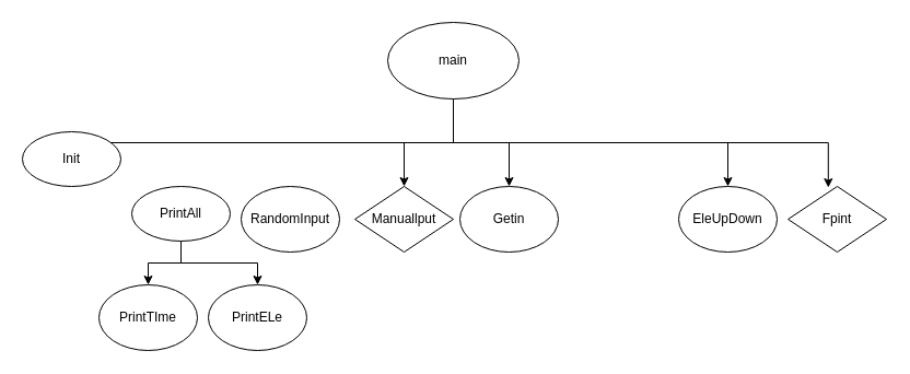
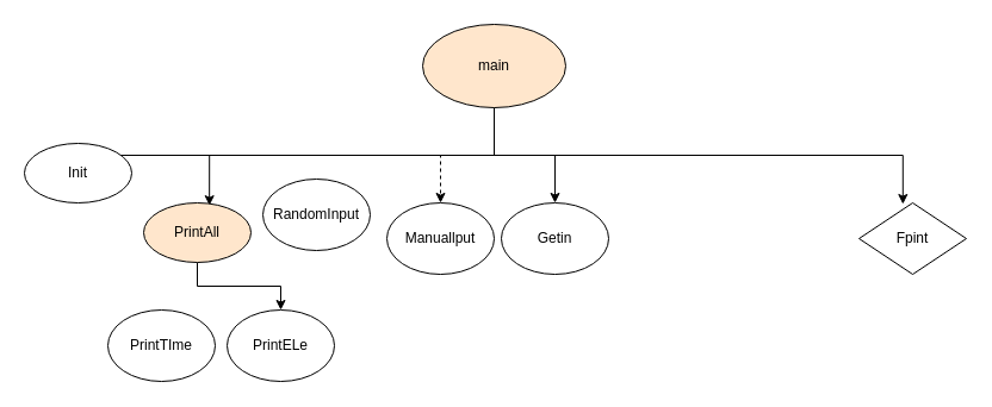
- <mxCell id="8" value="main" style="ellipse;whiteSpace=wrap;html=1;" parent="1" vertex="1"><mxGeometry x="354" y="20" width="120" height="70" as="geometry" /></mxCell>
+ <mxCell id="8" value="main" style="ellipse;whiteSpace=wrap;html=1;fillColor=#ffe6cc;" parent="1" vertex="1"><mxGeometry x="354" y="20" width="120" height="70" as="geometry" /></mxCell>
- <mxCell id="4" style="edgeStyle=orthogonalEdgeStyle;rounded=0;orthogonalLoop=1;jettySize=auto;html=1;entryX=0.5;entryY=0;entryDx=0;entryDy=0;" parent="1" source="8" target="14" edge="1"><mxGeometry relative="1" as="geometry" /></mxCell>
+ <mxCell id="4" style="edgeStyle=orthogonalEdgeStyle;rounded=0;orthogonalLoop=1;jettySize=auto;html=1;entryX=0.5;entryY=0;entryDx=0;entryDy=0;dashed=1;" parent="1" source="8" target="14" edge="1"><mxGeometry relative="1" as="geometry" /></mxCell>
- <mxCell id="6" style="edgeStyle=orthogonalEdgeStyle;rounded=0;orthogonalLoop=1;jettySize=auto;html=1;" parent="1" source="8" target="16" edge="1"><mxGeometry relative="1" as="geometry"><Array as="points"><mxPoint x="414" y="130" /><mxPoint x="665" y="130" /></Array></mxGeometry></mxCell>
+ <mxCell id="3" style="edgeStyle=orthogonalEdgeStyle;rounded=0;orthogonalLoop=1;jettySize=auto;html=1;entryX=0.613;entryY=0.043;entryDx=0;entryDy=0;entryPerimeter=0;" parent="1" source="8" target="12" edge="1"><mxGeometry relative="1" as="geometry"><Array as="points"><mxPoint x="414" y="130" /><mxPoint x="175" y="130" /></Array></mxGeometry></mxCell>
- <mxCell id="12" value="PrintAll" style="ellipse;whiteSpace=wrap;html=1;" parent="1" vertex="1"><mxGeometry x="120" y="170" width="90" height="50" as="geometry" /></mxCell>
+ <mxCell id="12" value="PrintAll" style="ellipse;whiteSpace=wrap;html=1;fillColor=#ffe6cc;" parent="1" vertex="1"><mxGeometry x="120" y="170" width="90" height="50" as="geometry" /></mxCell>
- <mxCell id="13" value="RandomInput" style="ellipse;whiteSpace=wrap;html=1;" parent="1" vertex="1"><mxGeometry x="220" y="170" width="90" height="60" as="geometry" /></mxCell>
+ <mxCell id="13" value="RandomInput" style="ellipse;whiteSpace=wrap;html=1;" parent="1" vertex="1"><mxGeometry x="220" y="150" width="90" height="60" as="geometry" /></mxCell>
- <mxCell id="14" value="Manuallput" style="rhombus;whiteSpace=wrap;html=1;" parent="1" vertex="1"><mxGeometry x="324" y="170" width="90" height="60" as="geometry" /></mxCell>
+ <mxCell id="14" value="Manuallput" style="ellipse;whiteSpace=wrap;html=1;" parent="1" vertex="1"><mxGeometry x="324" y="170" width="90" height="60" as="geometry" /></mxCell>
- <mxCell id="16" value="EleUpDown" style="ellipse;whiteSpace=wrap;html=1;" parent="1" vertex="1"><mxGeometry x="620" y="170" width="90" height="60" as="geometry" /></mxCell>
- <mxCell id="10" style="edgeStyle=orthogonalEdgeStyle;rounded=0;orthogonalLoop=1;jettySize=auto;html=1;entryX=0.5;entryY=0;entryDx=0;entryDy=0;" parent="1" source="12" target="18" edge="1"><mxGeometry relative="1" as="geometry" /></mxCell>
